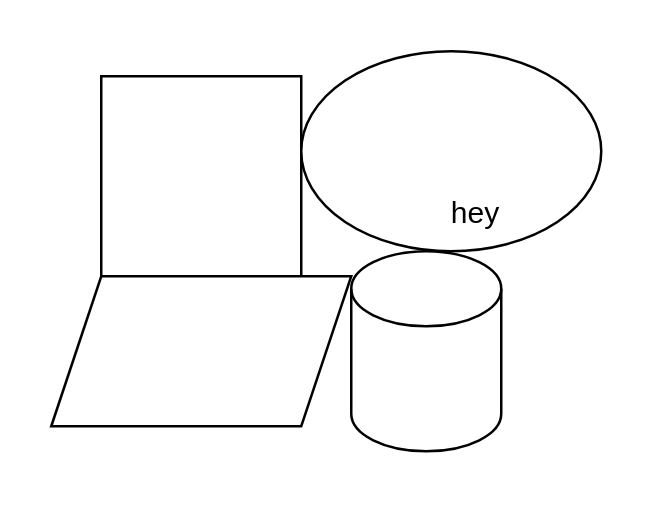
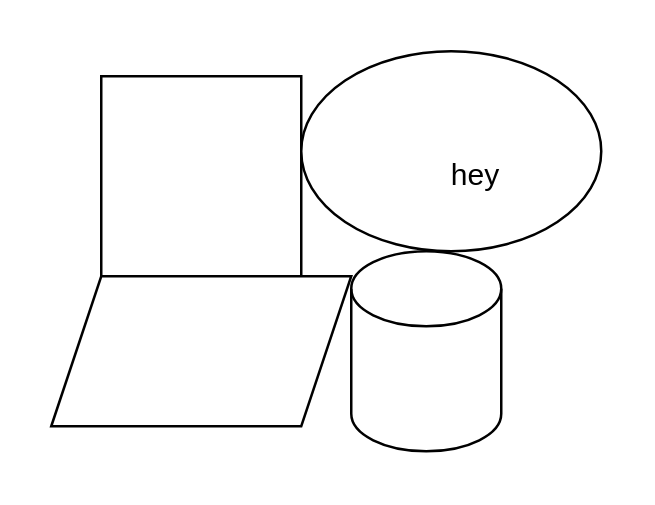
- <mxCell id="6" value="hey&lt;br&gt;" style="text;html=1;strokeColor=none;fillColor=none;align=center;verticalAlign=middle;whiteSpace=wrap;rounded=0;" vertex="1" parent="1"><mxGeometry x="160" y="70" width="60" height="30" as="geometry" /></mxCell>
+ <mxCell id="6" value="hey&lt;br&gt;" style="text;html=1;strokeColor=none;fillColor=none;align=center;verticalAlign=middle;whiteSpace=wrap;rounded=0;" vertex="1" parent="1"><mxGeometry x="160" y="55" width="60" height="30" as="geometry" /></mxCell>
